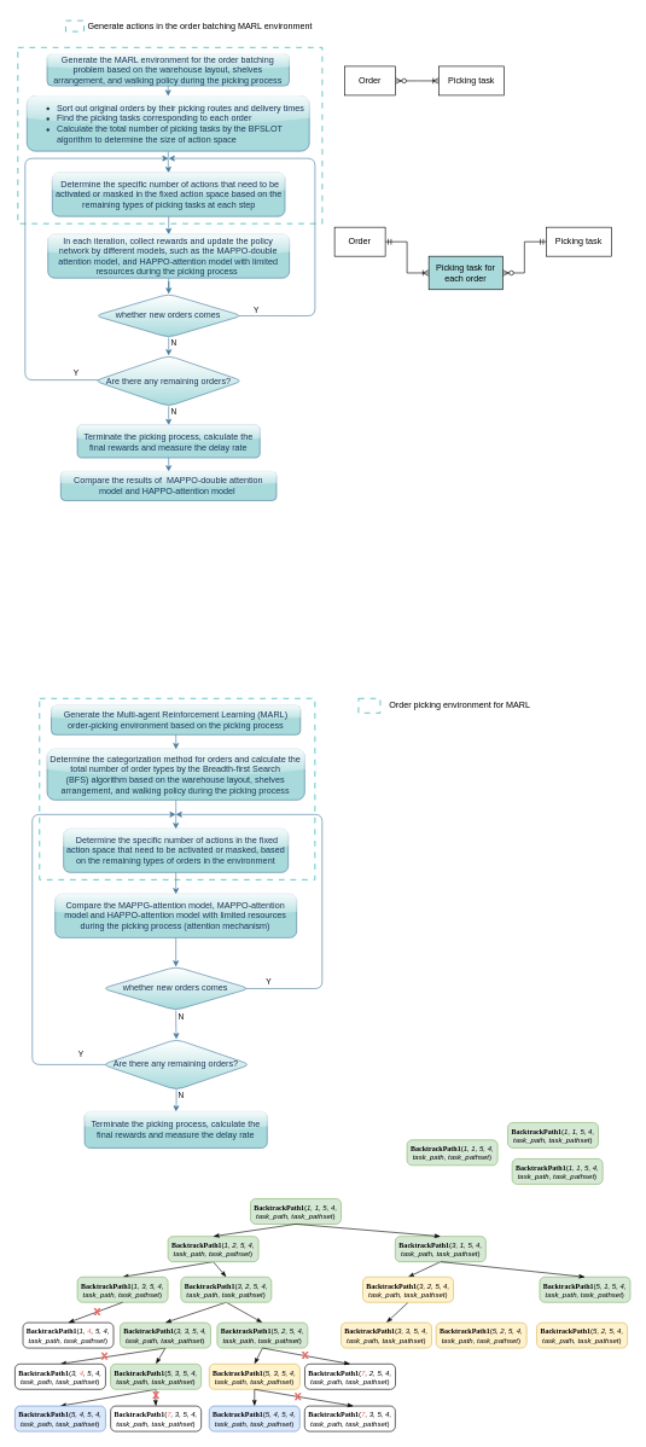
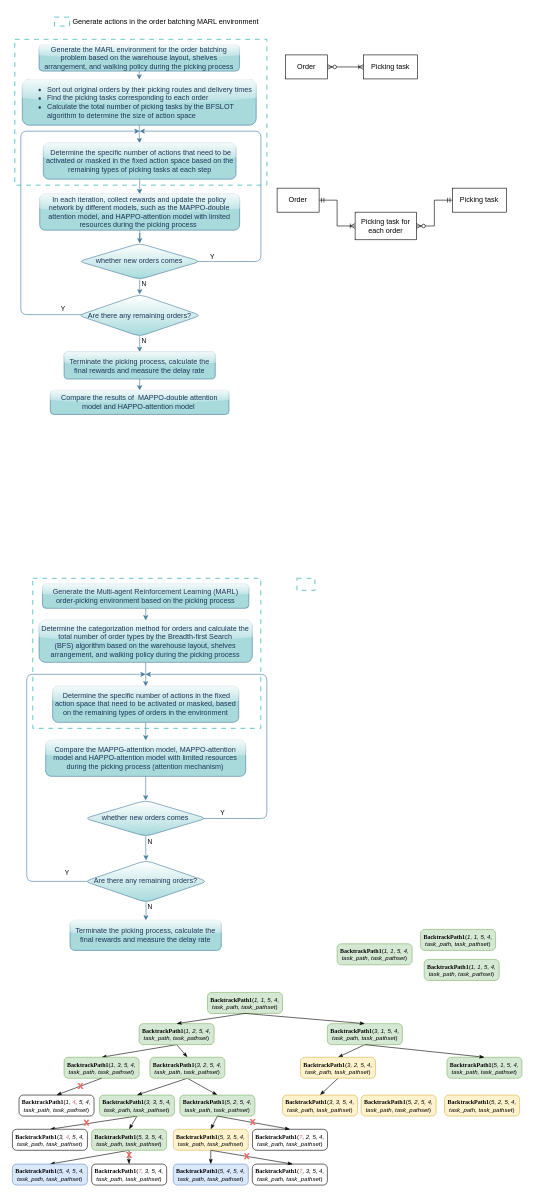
- <mxCell id="54" value="Picking task for each order" style="rounded=0;whiteSpace=wrap;html=1;fillColor=#a8dadc;" parent="1" vertex="1"><mxGeometry x="591" y="353" width="102" height="46" as="geometry" /></mxCell>
+ <mxCell id="54" value="Picking task for each order" style="rounded=0;whiteSpace=wrap;html=1;" parent="1" vertex="1"><mxGeometry x="591" y="353" width="102" height="46" as="geometry" /></mxCell>
- <mxCell id="45" value="Order picking environment for MARL" style="text;html=1;strokeColor=none;fillColor=none;align=center;verticalAlign=middle;whiteSpace=wrap;rounded=0;" parent="1" vertex="1"><mxGeometry x="524" y="958" width="220" height="30" as="geometry" /></mxCell>
